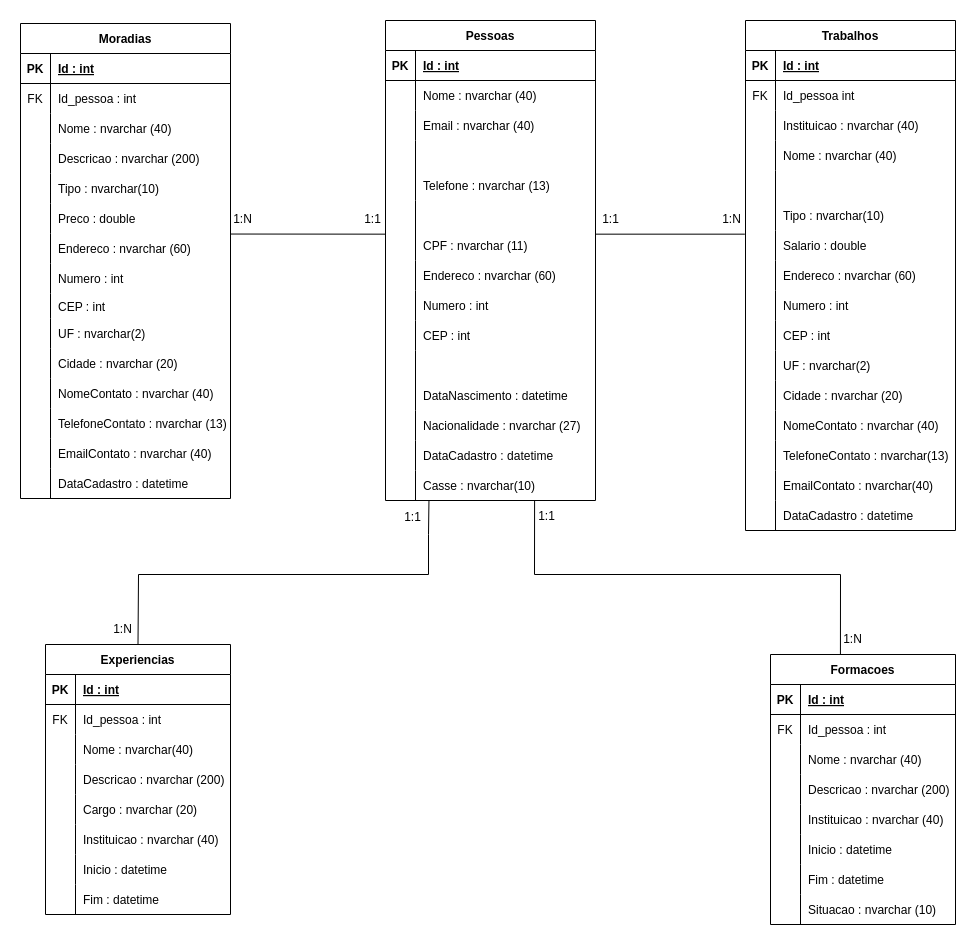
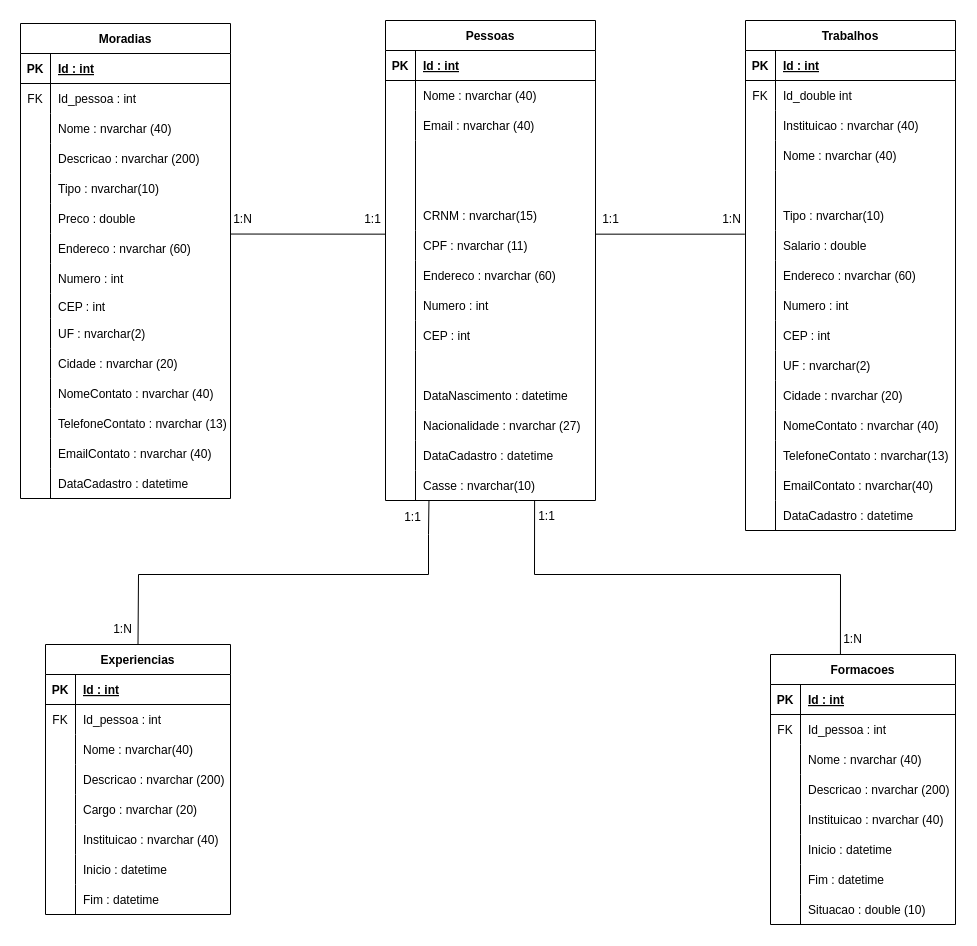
- <mxCell id="148" value="Id_pessoa int" style="shape=partialRectangle;connectable=0;fillColor=none;top=0;left=0;bottom=0;right=0;align=left;spacingLeft=6;overflow=hidden;" parent="146" vertex="1"><mxGeometry x="30" width="180" height="30" as="geometry"><mxRectangle width="180" height="30" as="alternateBounds" /></mxGeometry></mxCell>
+ <mxCell id="148" value="Id_double int" style="shape=partialRectangle;connectable=0;fillColor=none;top=0;left=0;bottom=0;right=0;align=left;spacingLeft=6;overflow=hidden;" parent="146" vertex="1"><mxGeometry x="30" width="180" height="30" as="geometry"><mxRectangle width="180" height="30" as="alternateBounds" /></mxGeometry></mxCell>
- <mxCell id="16" value="Telefone : nvarchar (13)" style="shape=partialRectangle;connectable=0;fillColor=none;top=0;left=0;bottom=0;right=0;align=left;spacingLeft=6;overflow=hidden;" parent="14" vertex="1"><mxGeometry x="30" width="180" height="30" as="geometry"><mxRectangle width="180" height="30" as="alternateBounds" /></mxGeometry></mxCell>
+ <mxCell id="19" value="CRNM : nvarchar(15)" style="shape=partialRectangle;connectable=0;fillColor=none;top=0;left=0;bottom=0;right=0;align=left;spacingLeft=6;overflow=hidden;" parent="17" vertex="1"><mxGeometry x="30" width="180" height="30" as="geometry"><mxRectangle width="180" height="30" as="alternateBounds" /></mxGeometry></mxCell>
- <mxCell id="70" value="Situacao : nvarchar (10)" style="shape=partialRectangle;connectable=0;fillColor=none;top=0;left=0;bottom=0;right=0;align=left;spacingLeft=6;overflow=hidden;" parent="68" vertex="1"><mxGeometry x="30" width="155" height="30" as="geometry"><mxRectangle width="155" height="30" as="alternateBounds" /></mxGeometry></mxCell>
+ <mxCell id="70" value="Situacao : double (10)" style="shape=partialRectangle;connectable=0;fillColor=none;top=0;left=0;bottom=0;right=0;align=left;spacingLeft=6;overflow=hidden;" parent="68" vertex="1"><mxGeometry x="30" width="155" height="30" as="geometry"><mxRectangle width="155" height="30" as="alternateBounds" /></mxGeometry></mxCell>
